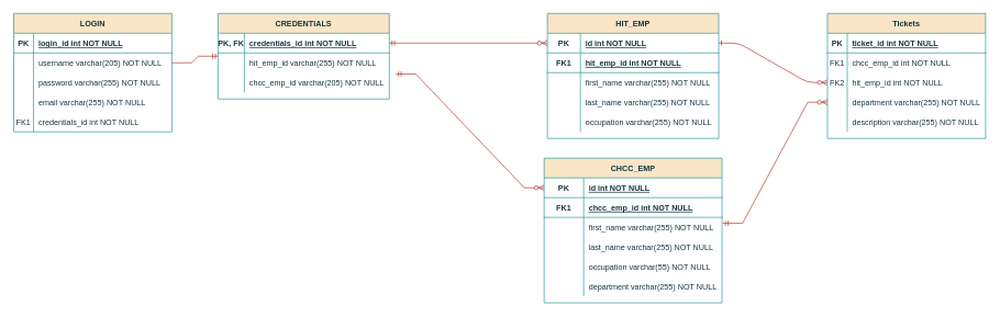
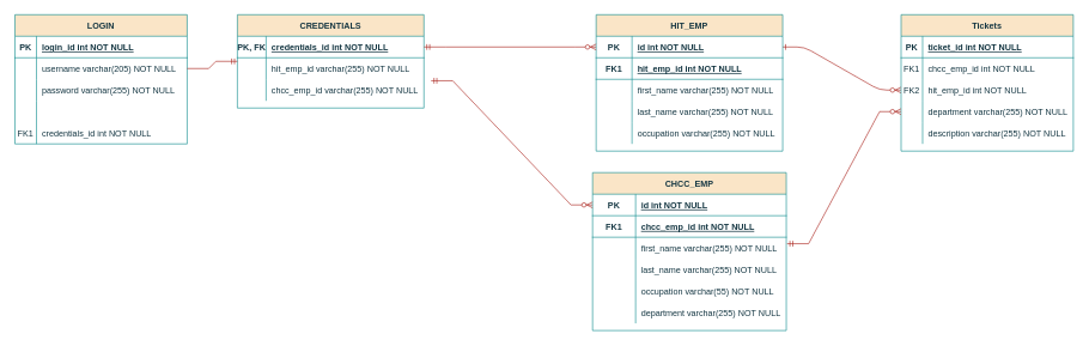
- <mxCell id="79" value="chcc_emp_id varchar(205) NOT NULL" style="shape=partialRectangle;overflow=hidden;connectable=0;fillColor=none;top=0;left=0;bottom=0;right=0;align=left;spacingLeft=6;labelBackgroundColor=none;strokeColor=#0F8B8D;fontColor=#143642;" vertex="1" parent="77"><mxGeometry x="40" width="220" height="30" as="geometry"><mxRectangle width="220" height="30" as="alternateBounds" /></mxGeometry></mxCell>
+ <mxCell id="79" value="chcc_emp_id varchar(255) NOT NULL" style="shape=partialRectangle;overflow=hidden;connectable=0;fillColor=none;top=0;left=0;bottom=0;right=0;align=left;spacingLeft=6;labelBackgroundColor=none;strokeColor=#0F8B8D;fontColor=#143642;" vertex="1" parent="77"><mxGeometry x="40" width="220" height="30" as="geometry"><mxRectangle width="220" height="30" as="alternateBounds" /></mxGeometry></mxCell>
- <mxCell id="47" value="email varchar(255) NOT NULL" style="shape=partialRectangle;overflow=hidden;connectable=0;fillColor=none;top=0;left=0;bottom=0;right=0;align=left;spacingLeft=6;labelBackgroundColor=none;strokeColor=#0F8B8D;fontColor=#143642;" vertex="1" parent="45"><mxGeometry x="30" width="210" height="30" as="geometry"><mxRectangle width="210" height="30" as="alternateBounds" /></mxGeometry></mxCell>
